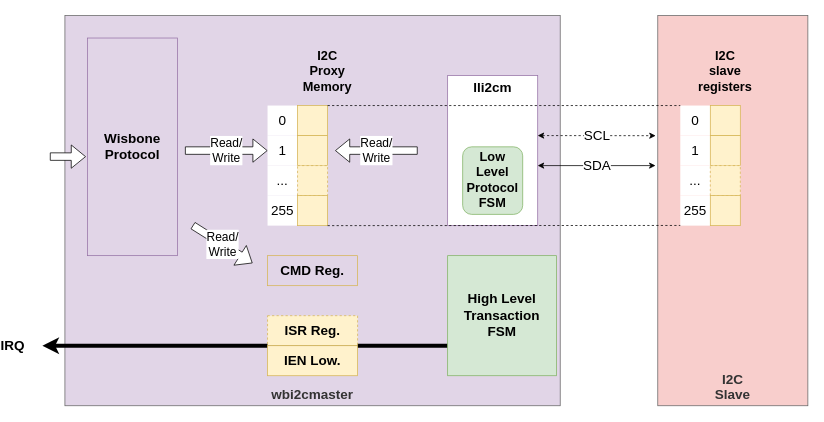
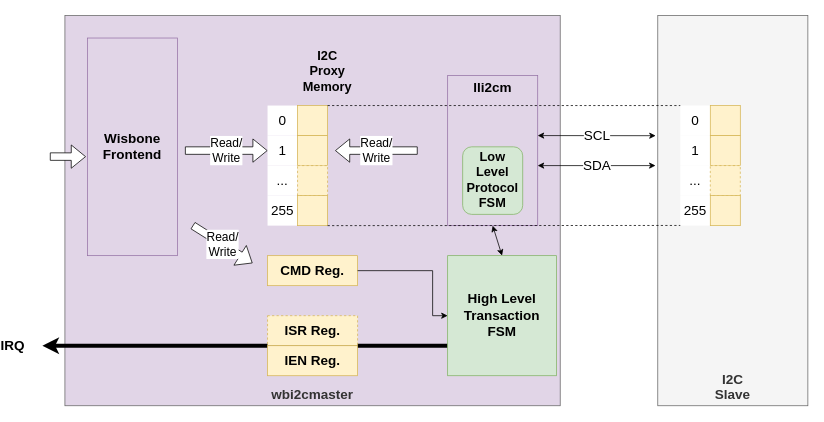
- <mxCell id="37" value="I2C slave&lt;div&gt;registers&lt;/div&gt;" style="text;html=1;align=center;verticalAlign=middle;whiteSpace=wrap;rounded=0;fontSize=17;fontStyle=1" parent="1" vertex="1"><mxGeometry x="900" y="80" width="60" height="30" as="geometry" /></mxCell>
- <mxCell id="14" value="lli2cm" style="rounded=0;whiteSpace=wrap;html=1;fontSize=18;fontStyle=1;fillColor=#ffffff;strokeColor=#9673a6;verticalAlign=top;" parent="1" vertex="1"><mxGeometry x="560" y="100" width="120" height="200" as="geometry" /></mxCell>
+ <mxCell id="14" value="lli2cm" style="rounded=0;whiteSpace=wrap;html=1;fontSize=18;fontStyle=1;fillColor=#e1d5e7;strokeColor=#9673a6;verticalAlign=top;" parent="1" vertex="1"><mxGeometry x="560" y="100" width="120" height="200" as="geometry" /></mxCell>
- <mxCell id="22" value="SCL" style="endArrow=classic;startArrow=classic;html=1;rounded=0;exitX=1;exitY=0.4;exitDx=0;exitDy=0;exitPerimeter=0;fontSize=18;entryX=-0.014;entryY=0.308;entryDx=0;entryDy=0;entryPerimeter=0;dashed=1;" parent="1" source="14" target="24" edge="1"><mxGeometry width="50" height="50" relative="1" as="geometry"><mxPoint x="850" y="180" as="sourcePoint" /><mxPoint x="920" y="181" as="targetPoint" /></mxGeometry></mxCell>
+ <mxCell id="22" value="SCL" style="endArrow=classic;startArrow=classic;html=1;rounded=0;exitX=1;exitY=0.4;exitDx=0;exitDy=0;exitPerimeter=0;fontSize=18;entryX=-0.014;entryY=0.308;entryDx=0;entryDy=0;entryPerimeter=0;" parent="1" source="14" target="24" edge="1"><mxGeometry width="50" height="50" relative="1" as="geometry"><mxPoint x="850" y="180" as="sourcePoint" /><mxPoint x="920" y="181" as="targetPoint" /></mxGeometry></mxCell>
- <mxCell id="13" value="Wisbone&lt;div style=&quot;font-size: 18px;&quot;&gt;Protocol&lt;/div&gt;" style="rounded=0;whiteSpace=wrap;html=1;fontSize=18;fontStyle=1;fillColor=#e1d5e7;strokeColor=#9673a6;" parent="1" vertex="1"><mxGeometry x="80" y="50" width="120" height="290" as="geometry" /></mxCell>
+ <mxCell id="13" value="Wisbone&lt;div style=&quot;font-size: 18px;&quot;&gt;Frontend&lt;/div&gt;" style="rounded=0;whiteSpace=wrap;html=1;fontSize=18;fontStyle=1;fillColor=#e1d5e7;strokeColor=#9673a6;" parent="1" vertex="1"><mxGeometry x="80" y="50" width="120" height="290" as="geometry" /></mxCell>
+ <mxCell id="20" value="" style="endArrow=classic;html=1;rounded=0;exitX=0.5;exitY=0;exitDx=0;exitDy=0;entryX=0.5;entryY=1;entryDx=0;entryDy=0;startArrow=classic;startFill=1;" parent="1" source="15" target="14" edge="1"><mxGeometry width="50" height="50" relative="1" as="geometry"><mxPoint x="800" y="280" as="sourcePoint" /><mxPoint x="850" y="230" as="targetPoint" /></mxGeometry></mxCell>
- <mxCell id="17" value="CMD Reg." style="rounded=0;whiteSpace=wrap;html=1;fontSize=18;fontStyle=1;fillColor=#e1d5e7;strokeColor=#d6b656;" parent="1" vertex="1"><mxGeometry x="320" y="340" width="120" height="40" as="geometry" /></mxCell>
+ <mxCell id="17" value="CMD Reg." style="rounded=0;whiteSpace=wrap;html=1;fontSize=18;fontStyle=1;fillColor=#fff2cc;strokeColor=#d6b656;" parent="1" vertex="1"><mxGeometry x="320" y="340" width="120" height="40" as="geometry" /></mxCell>
+ <mxCell id="21" value="" style="endArrow=classic;html=1;rounded=0;edgeStyle=orthogonalEdgeStyle;" parent="1" source="17" target="15" edge="1"><mxGeometry width="50" height="50" relative="1" as="geometry"><mxPoint x="900" y="380" as="sourcePoint" /><mxPoint x="950" y="330" as="targetPoint" /><Array as="points"><mxPoint x="540" y="360" /><mxPoint x="540" y="420" /></Array></mxGeometry></mxCell>
- <mxCell id="19" value="IEN Low." style="rounded=0;whiteSpace=wrap;html=1;fontSize=18;fontStyle=1;fillColor=#fff2cc;strokeColor=#d6b656;" parent="1" vertex="1"><mxGeometry x="320" y="460" width="120" height="40" as="geometry" /></mxCell>
+ <mxCell id="19" value="IEN Reg." style="rounded=0;whiteSpace=wrap;html=1;fontSize=18;fontStyle=1;fillColor=#fff2cc;strokeColor=#d6b656;" parent="1" vertex="1"><mxGeometry x="320" y="460" width="120" height="40" as="geometry" /></mxCell>
- <mxCell id="24" value="I2C&lt;div style=&quot;font-size: 18px;&quot;&gt;Slave&lt;/div&gt;" style="rounded=0;whiteSpace=wrap;html=1;fontSize=18;fontStyle=1;fillColor=#f8cecc;strokeColor=#666666;verticalAlign=bottom;fontColor=#333333;" parent="1" vertex="1"><mxGeometry x="840" y="20" width="200" height="520" as="geometry" /></mxCell>
+ <mxCell id="24" value="I2C&lt;div style=&quot;font-size: 18px;&quot;&gt;Slave&lt;/div&gt;" style="rounded=0;whiteSpace=wrap;html=1;fontSize=18;fontStyle=1;fillColor=#f5f5f5;strokeColor=#666666;verticalAlign=bottom;fontColor=#333333;" parent="1" vertex="1"><mxGeometry x="840" y="20" width="200" height="520" as="geometry" /></mxCell>
